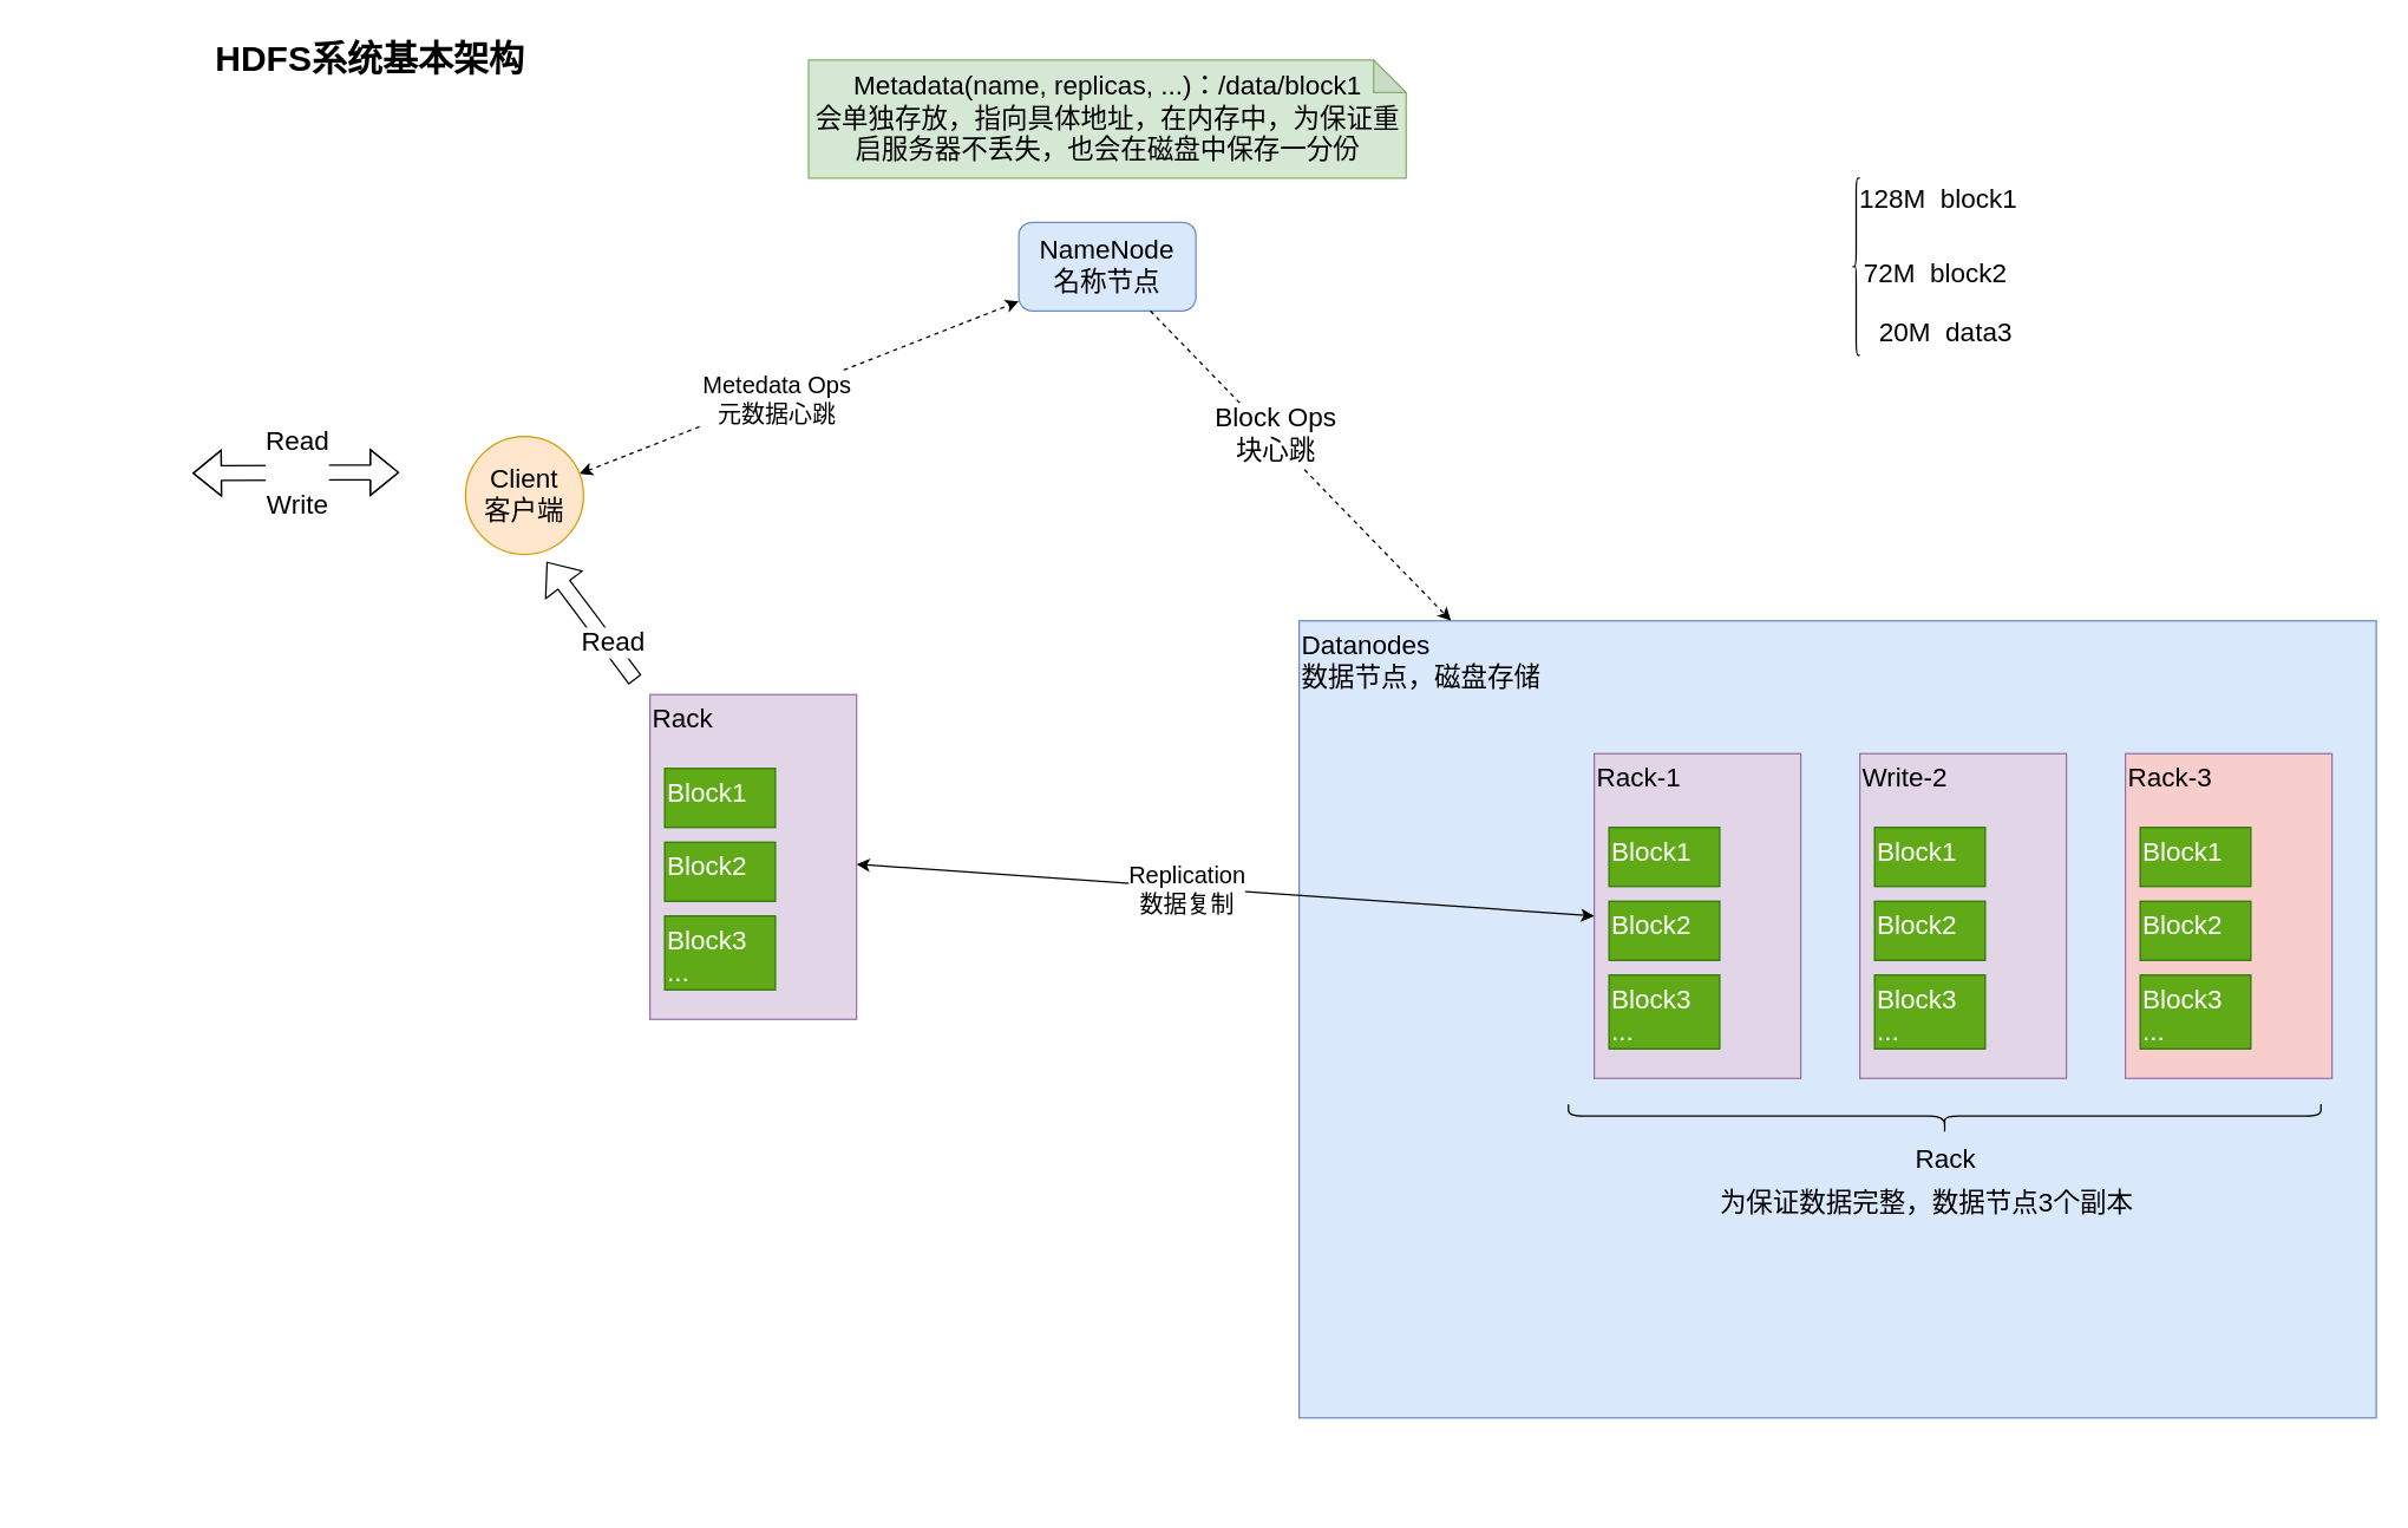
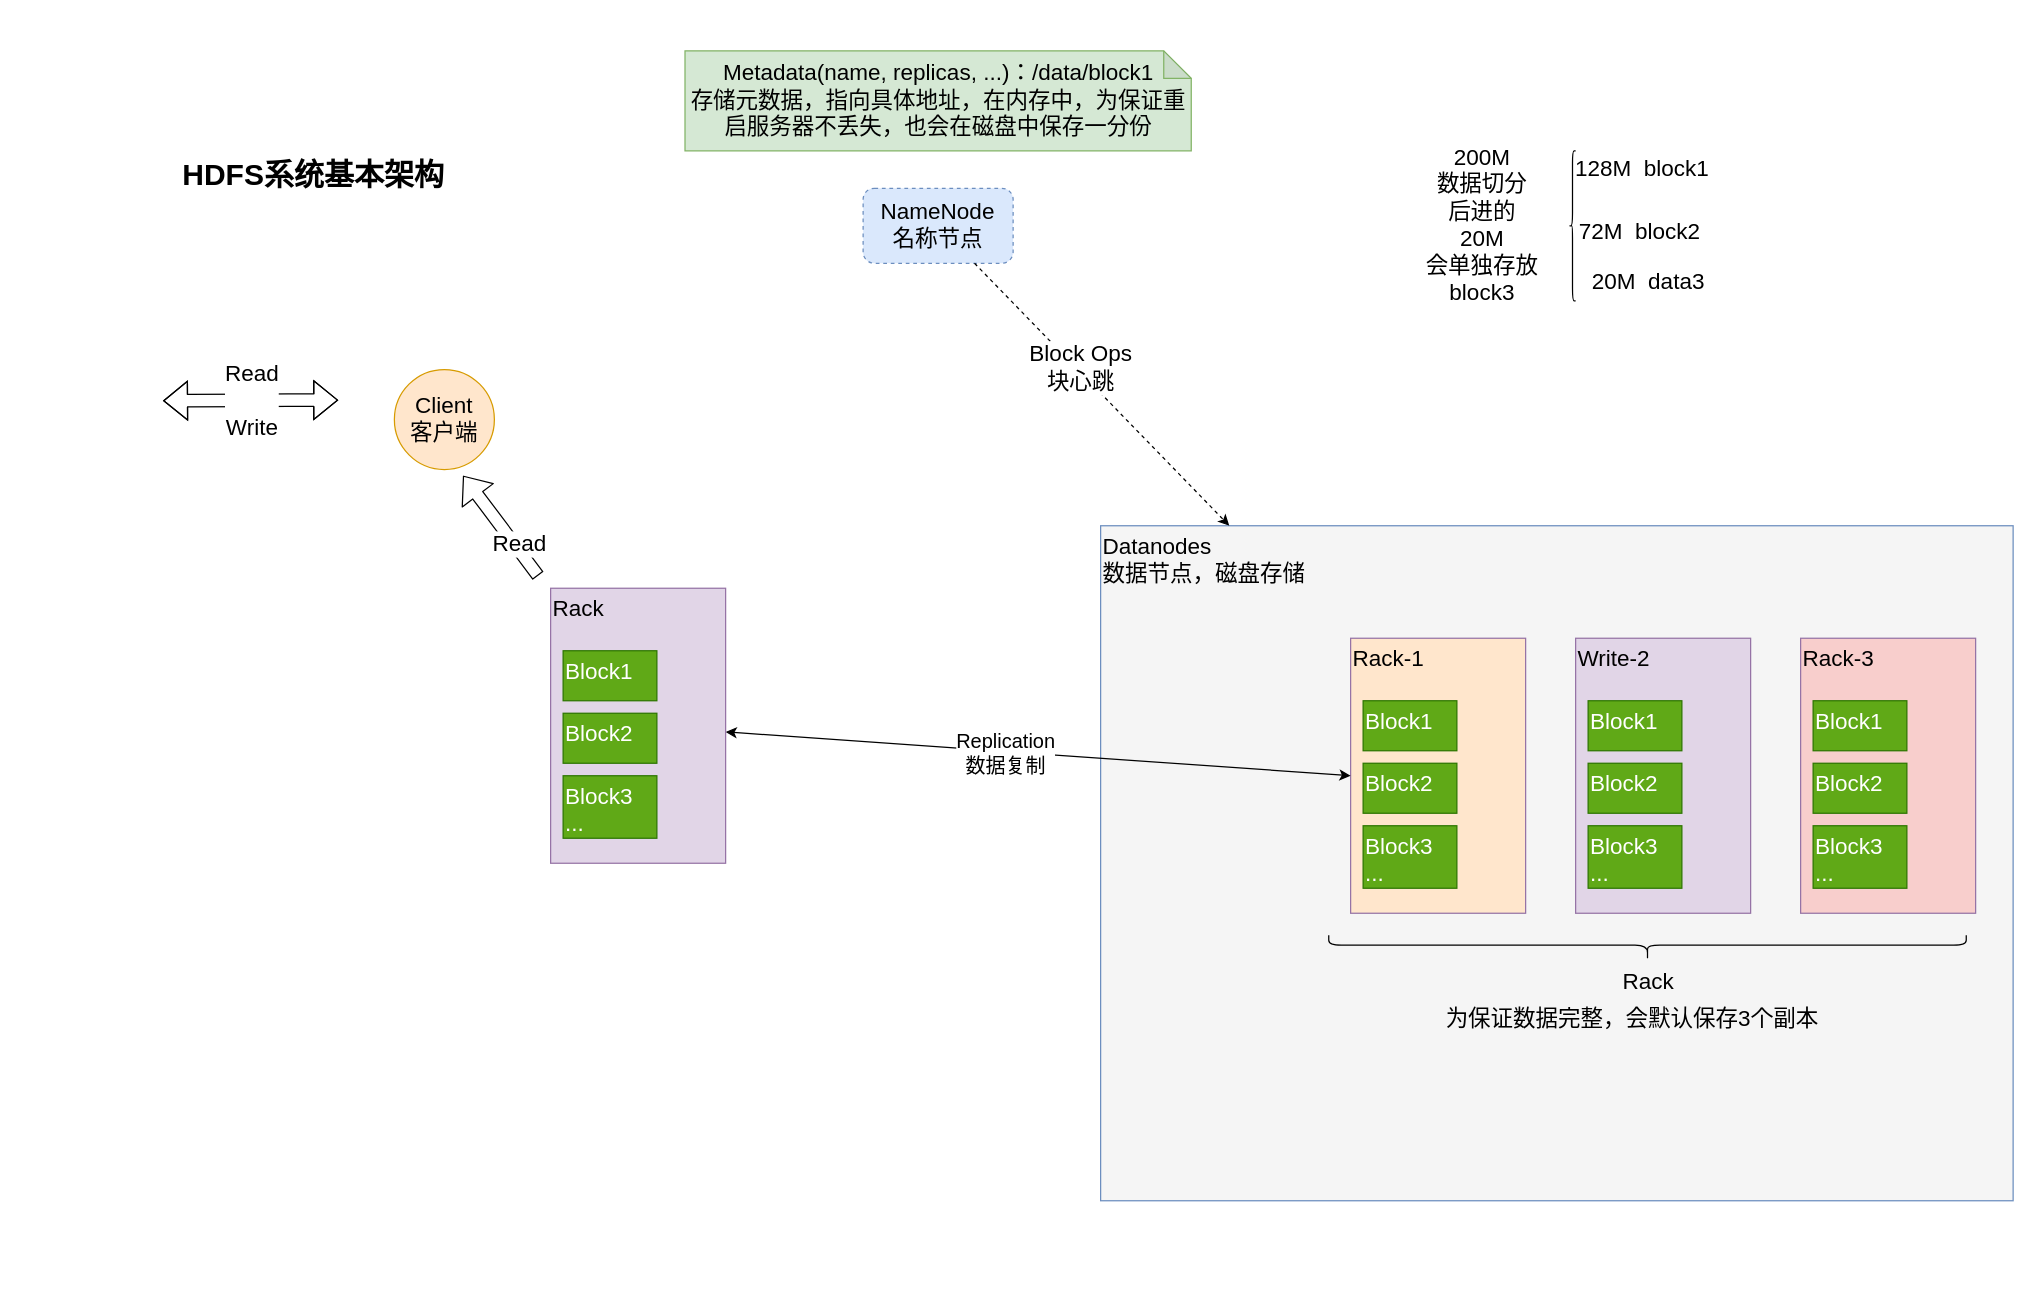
- <mxCell id="2" value="HDFS系统基本架构" style="text;strokeColor=none;fillColor=none;html=1;fontSize=24;fontStyle=1;verticalAlign=middle;align=center;" parent="1" vertex="1"><mxGeometry x="20" y="20" width="460" height="40" as="geometry" /></mxCell>
+ <mxCell id="2" value="HDFS系统基本架构" style="text;strokeColor=none;fillColor=none;html=1;fontSize=24;fontStyle=1;verticalAlign=middle;align=center;" parent="1" vertex="1"><mxGeometry x="20" y="120" width="460" height="40" as="geometry" /></mxCell>
- <mxCell id="9" value="&lt;span&gt;Metadata(name, replicas, ...)：/data/block1&lt;/span&gt;&lt;br&gt;&lt;span&gt;会单独存放，指向具体地址，在内存中，为保证重启服务器不丢失，也会在磁盘中保存一分份&lt;/span&gt;" style="shape=note;whiteSpace=wrap;html=1;backgroundOutline=1;darkOpacity=0.05;rounded=1;fontSize=18;size=22;fillColor=#d5e8d4;strokeColor=#82b366;" parent="1" vertex="1"><mxGeometry x="547.5" y="40" width="405" height="80" as="geometry" /></mxCell>
+ <mxCell id="9" value="&lt;span&gt;Metadata(name, replicas, ...)：/data/block1&lt;/span&gt;&lt;br&gt;&lt;span&gt;存储元数据，指向具体地址，在内存中，为保证重启服务器不丢失，也会在磁盘中保存一分份&lt;/span&gt;" style="shape=note;whiteSpace=wrap;html=1;backgroundOutline=1;darkOpacity=0.05;rounded=1;fontSize=18;size=22;fillColor=#d5e8d4;strokeColor=#82b366;" parent="1" vertex="1"><mxGeometry x="547.5" y="40" width="405" height="80" as="geometry" /></mxCell>
- <mxCell id="8" value="NameNode&lt;br&gt;名称节点" style="rounded=1;whiteSpace=wrap;html=1;fontSize=18;fillColor=#dae8fc;strokeColor=#6c8ebf;" parent="1" vertex="1"><mxGeometry x="690" y="150" width="120" height="60" as="geometry" /></mxCell>
+ <mxCell id="8" value="NameNode&lt;br&gt;名称节点" style="rounded=1;whiteSpace=wrap;html=1;fontSize=18;fillColor=#dae8fc;strokeColor=#6c8ebf;dashed=1;" parent="1" vertex="1"><mxGeometry x="690" y="150" width="120" height="60" as="geometry" /></mxCell>
+ <mxCell id="33" value="200M&lt;br&gt;数据切分&lt;br&gt;后进的&lt;br&gt;20M&lt;br&gt;会单独存放&lt;br&gt;block3" style="text;html=1;align=center;verticalAlign=middle;resizable=0;points=[];autosize=1;fontSize=18;fontColor=#000000;" vertex="1" parent="31"><mxGeometry width="110" height="140" as="geometry" /></mxCell>
- <mxCell id="3" value="" style="endArrow=classic;startArrow=classic;html=1;rounded=1;dashed=1;" parent="1" source="5" target="8" edge="1"><mxGeometry width="50" height="50" relative="1" as="geometry"><mxPoint x="320.01" y="269.98" as="sourcePoint" /><mxPoint x="400" y="230" as="targetPoint" /></mxGeometry></mxCell>
- <mxCell id="4" value="Metedata Ops&lt;br&gt;元数据心跳" style="edgeLabel;html=1;align=center;verticalAlign=middle;resizable=0;points=[];fontSize=16;" parent="3" vertex="1" connectable="0"><mxGeometry x="-0.107" y="-1" relative="1" as="geometry"><mxPoint as="offset" /></mxGeometry></mxCell>
- <mxCell id="14" value="Rack-1" style="rounded=0;whiteSpace=wrap;html=1;fontSize=18;align=left;verticalAlign=top;fillColor=#e1d5e7;strokeColor=#9673a6;" parent="13" vertex="1"><mxGeometry width="140" height="220" as="geometry" /></mxCell>
+ <mxCell id="14" value="Rack-1" style="rounded=0;whiteSpace=wrap;html=1;fontSize=18;align=left;verticalAlign=top;fillColor=#ffe6cc;strokeColor=#9673a6;" parent="13" vertex="1"><mxGeometry width="140" height="220" as="geometry" /></mxCell>
- <mxCell id="10" value="&lt;span&gt;Datanodes&lt;br&gt;数据节点，磁盘存储&lt;br&gt;&lt;/span&gt;" style="rounded=0;whiteSpace=wrap;html=1;fontSize=18;align=left;verticalAlign=top;fillColor=#dae8fc;strokeColor=#6c8ebf;" parent="1" vertex="1"><mxGeometry x="880" y="420" width="730" height="540" as="geometry" /></mxCell>
+ <mxCell id="10" value="&lt;span&gt;Datanodes&lt;br&gt;数据节点，磁盘存储&lt;br&gt;&lt;/span&gt;" style="rounded=0;whiteSpace=wrap;html=1;fontSize=18;align=left;verticalAlign=top;fillColor=#f5f5f5;strokeColor=#6c8ebf;" parent="1" vertex="1"><mxGeometry x="880" y="420" width="730" height="540" as="geometry" /></mxCell>
- <mxCell id="28" value="为保证数据完整，数据节点3个副本" style="text;html=1;align=center;verticalAlign=middle;resizable=0;points=[];autosize=1;fontSize=18;fontColor=#000000;" parent="1" vertex="1"><mxGeometry x="1150" y="800" width="310" height="30" as="geometry" /></mxCell>
+ <mxCell id="28" value="为保证数据完整，会默认保存3个副本" style="text;html=1;align=center;verticalAlign=middle;resizable=0;points=[];autosize=1;fontSize=18;fontColor=#000000;" parent="1" vertex="1"><mxGeometry x="1150" y="800" width="310" height="30" as="geometry" /></mxCell>
